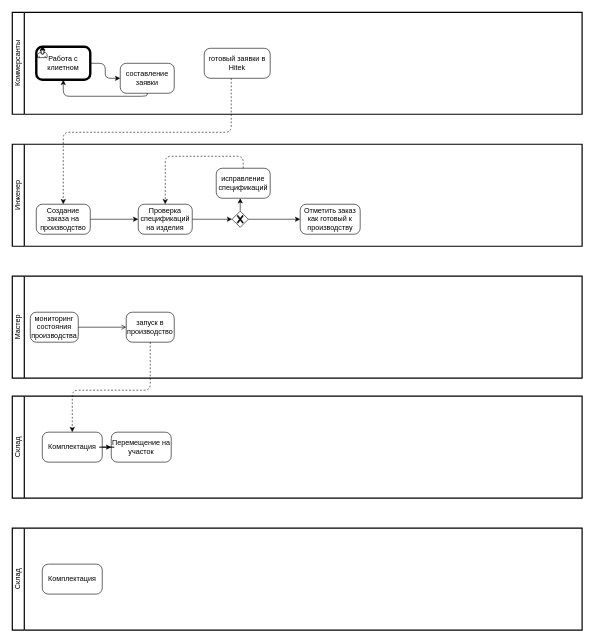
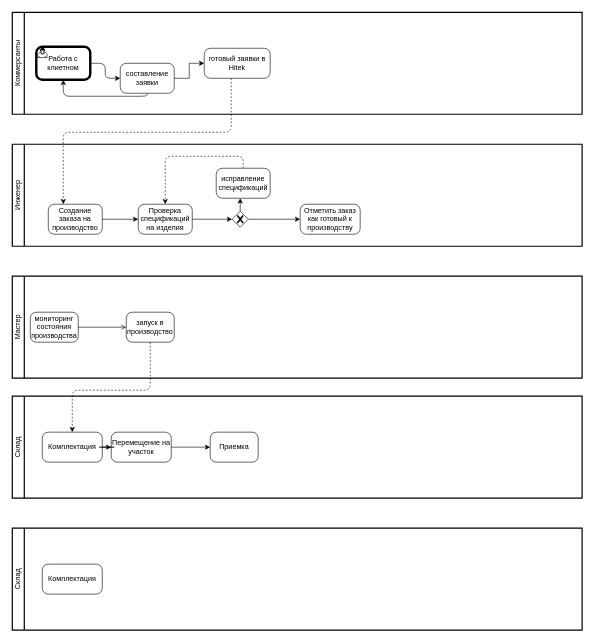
+ <mxCell id="8" value="" style="edgeStyle=orthogonalEdgeStyle;rounded=0;orthogonalLoop=1;jettySize=auto;html=1;" edge="1" parent="2" source="4" target="7"><mxGeometry relative="1" as="geometry" /></mxCell>
- <mxCell id="10" value="Создание заказа на производство" style="points=[[0.25,0,0],[0.5,0,0],[0.75,0,0],[1,0.25,0],[1,0.5,0],[1,0.75,0],[0.75,1,0],[0.5,1,0],[0.25,1,0],[0,0.75,0],[0,0.5,0],[0,0.25,0]];shape=mxgraph.bpmn.task;whiteSpace=wrap;rectStyle=rounded;size=10;html=1;taskMarker=abstract;" vertex="1" parent="9"><mxGeometry x="40" y="100" width="90" height="50" as="geometry" /></mxCell>
+ <mxCell id="10" value="Создание заказа на производство" style="points=[[0.25,0,0],[0.5,0,0],[0.75,0,0],[1,0.25,0],[1,0.5,0],[1,0.75,0],[0.75,1,0],[0.5,1,0],[0.25,1,0],[0,0.75,0],[0,0.5,0],[0,0.25,0]];shape=mxgraph.bpmn.task;whiteSpace=wrap;rectStyle=rounded;size=10;html=1;taskMarker=abstract;" vertex="1" parent="9"><mxGeometry x="60" y="100" width="90" height="50" as="geometry" /></mxCell>
+ <mxCell id="27" value="" style="edgeStyle=orthogonalEdgeStyle;rounded=0;orthogonalLoop=1;jettySize=auto;html=1;" edge="1" parent="1" source="28" target="30"><mxGeometry relative="1" as="geometry"><mxPoint x="390" y="745" as="targetPoint" /></mxGeometry></mxCell>
+ <mxCell id="30" value="Приемка" style="points=[[0.25,0,0],[0.5,0,0],[0.75,0,0],[1,0.25,0],[1,0.5,0],[1,0.75,0],[0.75,1,0],[0.5,1,0],[0.25,1,0],[0,0.75,0],[0,0.5,0],[0,0.25,0]];shape=mxgraph.bpmn.task;whiteSpace=wrap;rectStyle=rounded;size=10;html=1;taskMarker=abstract;" vertex="1" parent="1"><mxGeometry x="350" y="720" width="80" height="50" as="geometry" /></mxCell>
